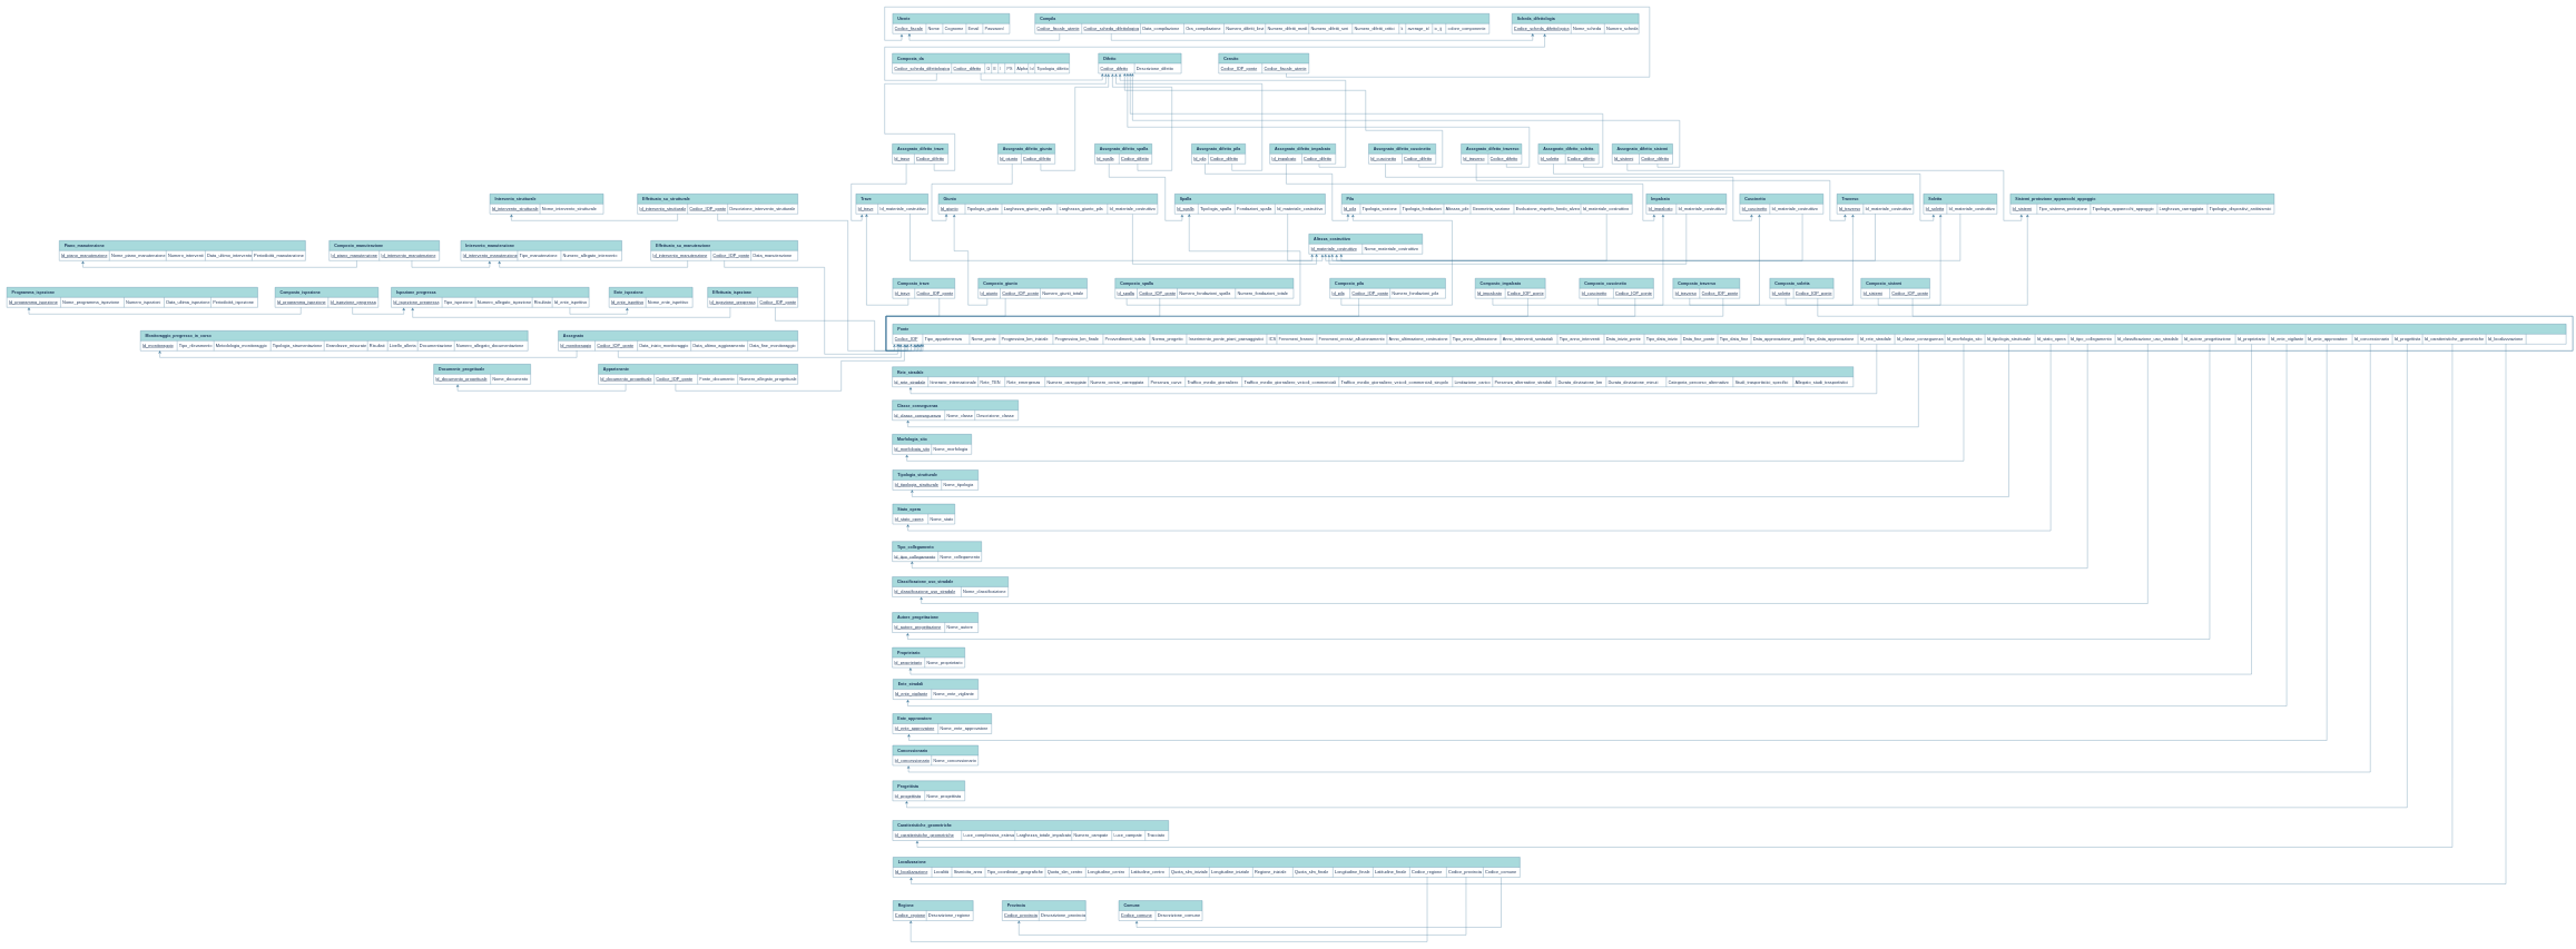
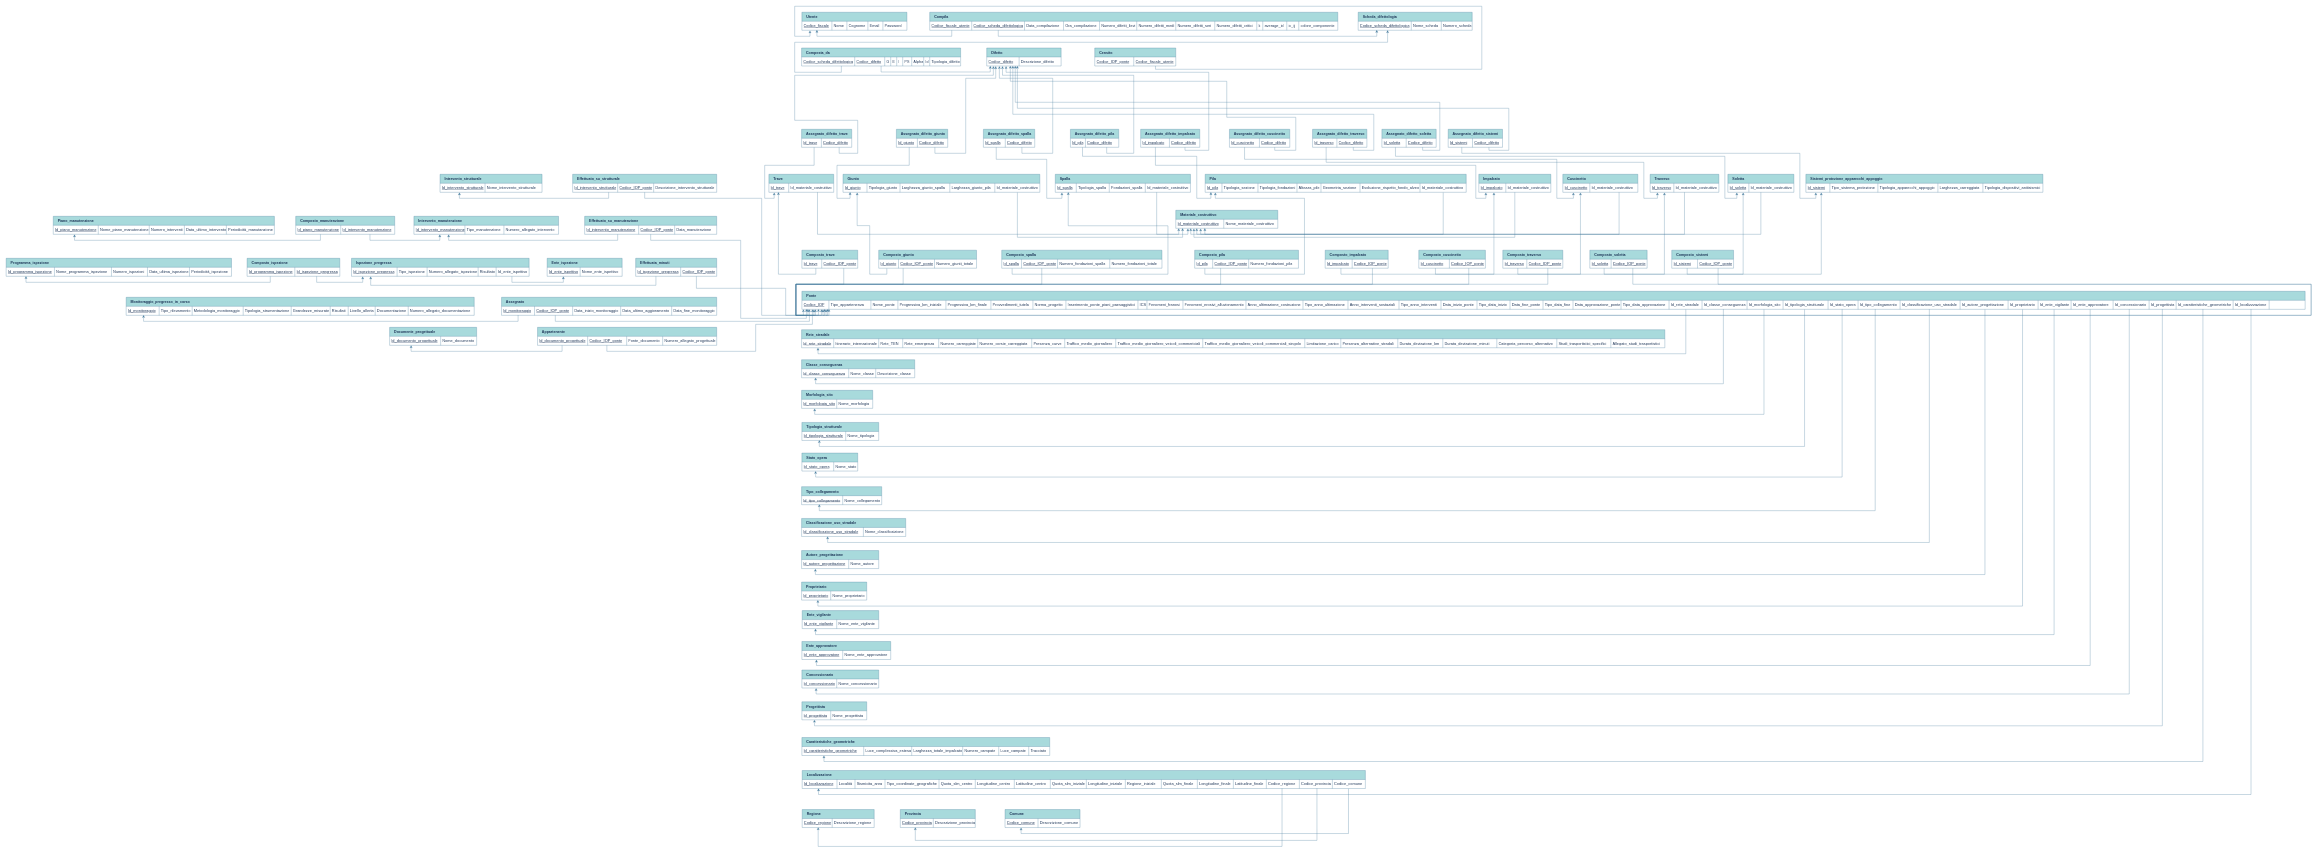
- <mxCell id="246" value="    Altezza_costruttivo" style="shape=table;startSize=30;container=1;collapsible=1;childLayout=tableLayout;fixedRows=1;rowLines=0;fontStyle=1;align=left;resizeLast=1;enumerate=0;labelBackgroundColor=none;fillColor=#A8DADC;strokeColor=#457B9D;fontColor=#1D3557;" parent="1" vertex="1"><mxGeometry x="3918" y="700" width="340" height="60" as="geometry"><mxRectangle x="20" y="130" width="130" height="30" as="alternateBounds" /></mxGeometry></mxCell>
+ <mxCell id="246" value="    Materiale_costruttivo" style="shape=table;startSize=30;container=1;collapsible=1;childLayout=tableLayout;fixedRows=1;rowLines=0;fontStyle=1;align=left;resizeLast=1;enumerate=0;labelBackgroundColor=none;fillColor=#A8DADC;strokeColor=#457B9D;fontColor=#1D3557;" parent="1" vertex="1"><mxGeometry x="3918" y="700" width="340" height="60" as="geometry"><mxRectangle x="20" y="130" width="130" height="30" as="alternateBounds" /></mxGeometry></mxCell>
- <mxCell id="380" value="    Effettuata_ispezione" style="shape=table;startSize=30;container=1;collapsible=1;childLayout=tableLayout;fixedRows=1;rowLines=0;fontStyle=1;align=left;resizeLast=1;enumerate=0;labelBackgroundColor=none;fillColor=#A8DADC;strokeColor=#457B9D;fontColor=#1D3557;" parent="1" vertex="1"><mxGeometry x="2118" y="860" width="270" height="60" as="geometry"><mxRectangle x="20" y="130" width="130" height="30" as="alternateBounds" /></mxGeometry></mxCell>
+ <mxCell id="380" value="    Effettuata_minuti" style="shape=table;startSize=30;container=1;collapsible=1;childLayout=tableLayout;fixedRows=1;rowLines=0;fontStyle=1;align=left;resizeLast=1;enumerate=0;labelBackgroundColor=none;fillColor=#A8DADC;strokeColor=#457B9D;fontColor=#1D3557;" parent="1" vertex="1"><mxGeometry x="2118" y="860" width="270" height="60" as="geometry"><mxRectangle x="20" y="130" width="130" height="30" as="alternateBounds" /></mxGeometry></mxCell>
- <mxCell id="314" value="    Ente_stradali" style="shape=table;startSize=30;container=1;collapsible=1;childLayout=tableLayout;fixedRows=1;rowLines=0;fontStyle=1;align=left;resizeLast=1;enumerate=0;labelBackgroundColor=none;fillColor=#A8DADC;strokeColor=#457B9D;fontColor=#1D3557;" parent="1" vertex="1"><mxGeometry x="2673" y="2034" width="255" height="60" as="geometry"><mxRectangle x="20" y="130" width="130" height="30" as="alternateBounds" /></mxGeometry></mxCell>
+ <mxCell id="314" value="    Ente_vigilante" style="shape=table;startSize=30;container=1;collapsible=1;childLayout=tableLayout;fixedRows=1;rowLines=0;fontStyle=1;align=left;resizeLast=1;enumerate=0;labelBackgroundColor=none;fillColor=#A8DADC;strokeColor=#457B9D;fontColor=#1D3557;" parent="1" vertex="1"><mxGeometry x="2673" y="2034" width="255" height="60" as="geometry"><mxRectangle x="20" y="130" width="130" height="30" as="alternateBounds" /></mxGeometry></mxCell>
